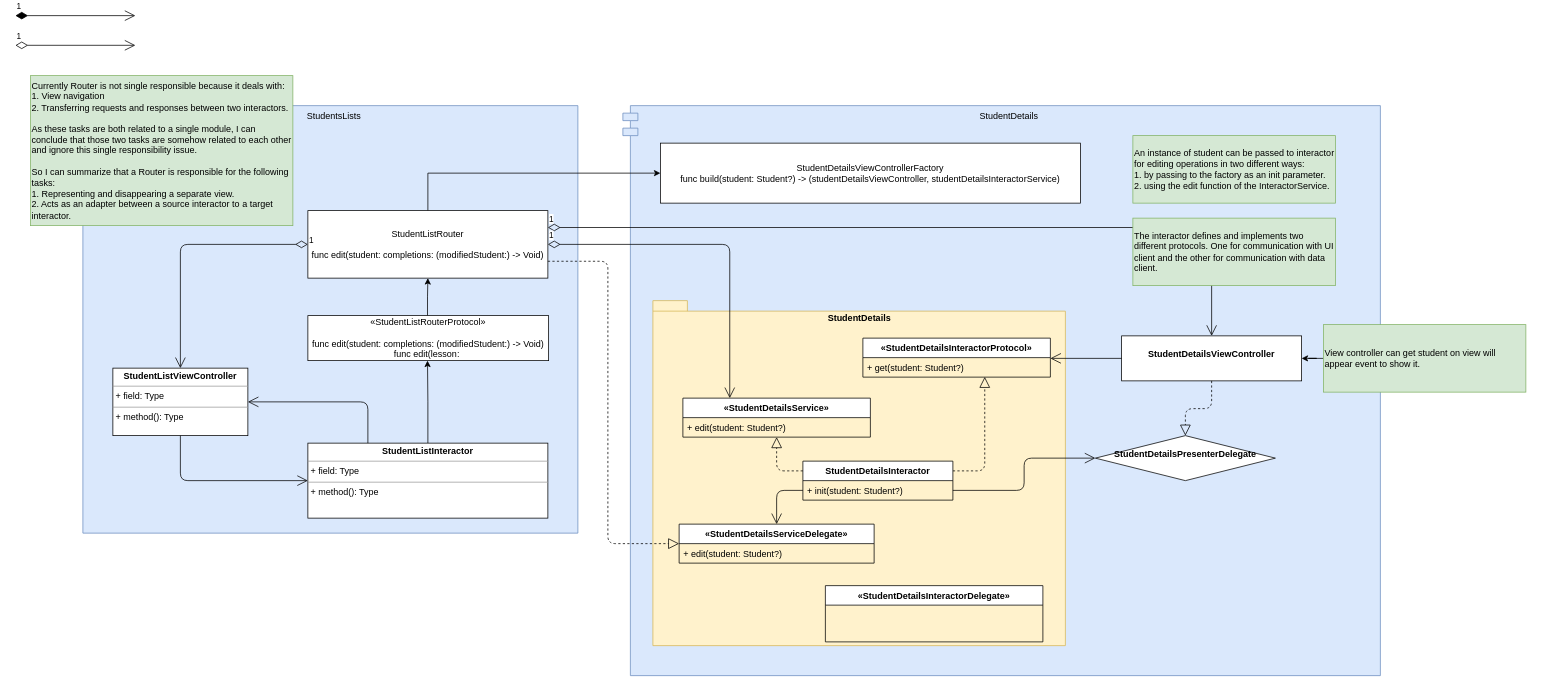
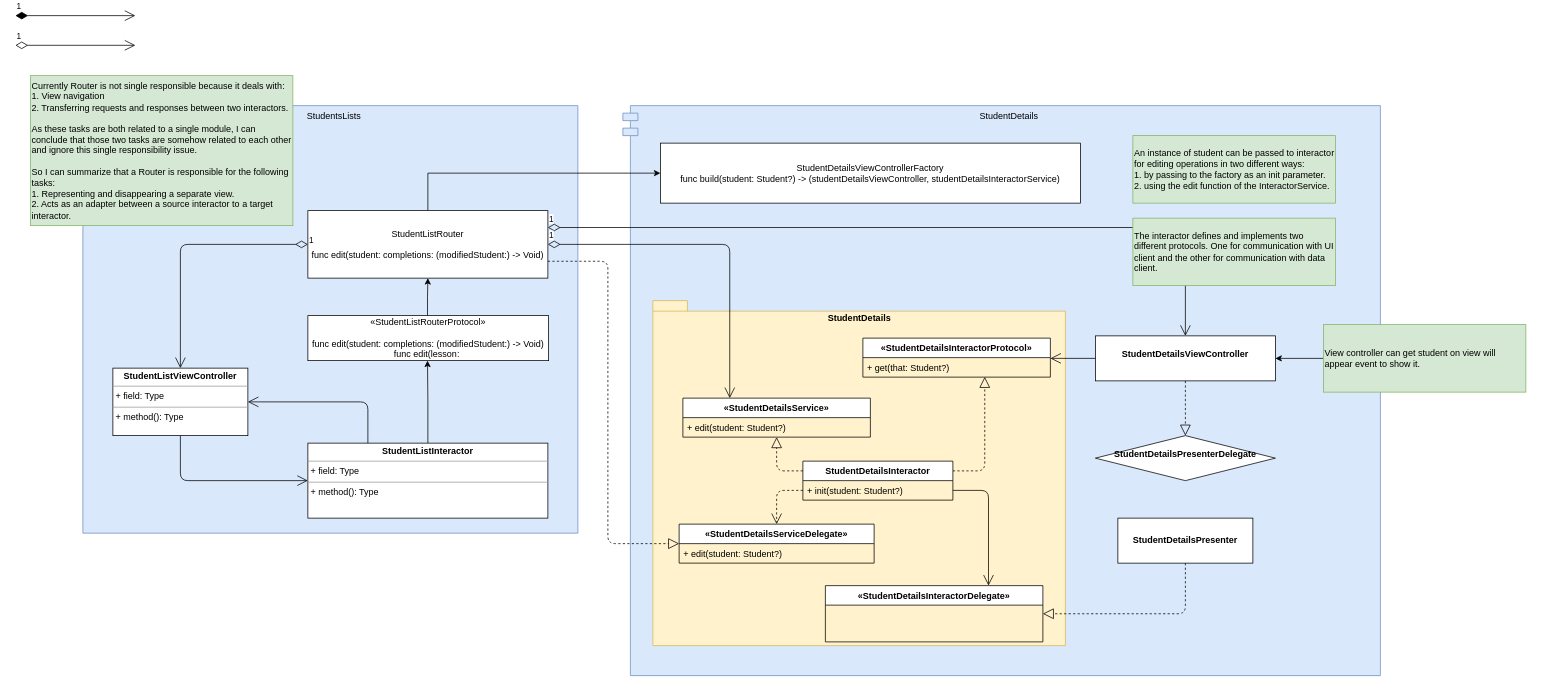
- <mxCell id="17" value="&lt;p style=&quot;margin: 0px ; margin-top: 4px ; text-align: center&quot;&gt;&lt;br&gt;&lt;b&gt;StudentDetailsViewController&lt;/b&gt;&lt;/p&gt;" style="verticalAlign=top;align=left;overflow=fill;fontSize=12;fontFamily=Helvetica;html=1;" parent="1" vertex="1"><mxGeometry x="1495" y="447" width="240" height="60" as="geometry" /></mxCell>
+ <mxCell id="17" value="&lt;p style=&quot;margin: 0px ; margin-top: 4px ; text-align: center&quot;&gt;&lt;br&gt;&lt;b&gt;StudentDetailsViewController&lt;/b&gt;&lt;/p&gt;" style="verticalAlign=top;align=left;overflow=fill;fontSize=12;fontFamily=Helvetica;html=1;" parent="1" vertex="1"><mxGeometry x="1460" y="447" width="240" height="60" as="geometry" /></mxCell>
- <mxCell id="32" value="+ get(student: Student?)" style="text;strokeColor=none;fillColor=none;align=left;verticalAlign=top;spacingLeft=4;spacingRight=4;overflow=hidden;rotatable=0;points=[[0,0.5],[1,0.5]];portConstraint=eastwest;" parent="31" vertex="1"><mxGeometry y="26" width="250" height="26" as="geometry" /></mxCell>
+ <mxCell id="32" value="+ get(that: Student?)" style="text;strokeColor=none;fillColor=none;align=left;verticalAlign=top;spacingLeft=4;spacingRight=4;overflow=hidden;rotatable=0;points=[[0,0.5],[1,0.5]];portConstraint=eastwest;" parent="31" vertex="1"><mxGeometry y="26" width="250" height="26" as="geometry" /></mxCell>
- <mxCell id="20" value="" style="endArrow=open;endFill=1;endSize=12;html=1;edgeStyle=orthogonalEdgeStyle;exitX=1;exitY=0.5;exitDx=0;exitDy=0;" parent="1" source="30" target="23" edge="1"><mxGeometry width="160" relative="1" as="geometry"><mxPoint x="1045" y="680" as="sourcePoint" /><mxPoint x="1045" y="760" as="targetPoint" /></mxGeometry></mxCell>
+ <mxCell id="20" value="" style="endArrow=open;endFill=1;endSize=12;html=1;edgeStyle=orthogonalEdgeStyle;exitX=1;exitY=0.5;exitDx=0;exitDy=0;entryX=0.75;entryY=0;entryDx=0;entryDy=0;" parent="1" source="30" target="33" edge="1"><mxGeometry width="160" relative="1" as="geometry"><mxPoint x="1045" y="680" as="sourcePoint" /><mxPoint x="1045" y="760" as="targetPoint" /></mxGeometry></mxCell>
- <mxCell id="40" value="" style="endArrow=open;endFill=1;endSize=12;html=1;entryX=0.5;entryY=0;entryDx=0;entryDy=0;edgeStyle=orthogonalEdgeStyle;" parent="1" source="30" target="38" edge="1"><mxGeometry width="160" relative="1" as="geometry"><mxPoint x="1110" y="690" as="sourcePoint" /><mxPoint x="1270" y="690" as="targetPoint" /></mxGeometry></mxCell>
+ <mxCell id="40" value="" style="endArrow=open;endFill=1;endSize=12;html=1;entryX=0.5;entryY=0;entryDx=0;entryDy=0;edgeStyle=orthogonalEdgeStyle;dashed=1;" parent="1" source="30" target="38" edge="1"><mxGeometry width="160" relative="1" as="geometry"><mxPoint x="1110" y="690" as="sourcePoint" /><mxPoint x="1270" y="690" as="targetPoint" /></mxGeometry></mxCell>
+ <mxCell id="21" value="&lt;p style=&quot;margin: 0px ; margin-top: 4px ; text-align: center&quot;&gt;&lt;b&gt;&lt;br&gt;&lt;/b&gt;&lt;/p&gt;&lt;p style=&quot;margin: 0px ; margin-top: 4px ; text-align: center&quot;&gt;&lt;b&gt;StudentDetailsPresenter&lt;/b&gt;&lt;/p&gt;" style="verticalAlign=top;align=left;overflow=fill;fontSize=12;fontFamily=Helvetica;html=1;" parent="1" vertex="1"><mxGeometry x="1490" y="690" width="180" height="60" as="geometry" /></mxCell>
+ <mxCell id="22" value="" style="endArrow=block;dashed=1;endFill=0;endSize=12;html=1;entryX=1;entryY=0.5;entryDx=0;entryDy=0;edgeStyle=orthogonalEdgeStyle;exitX=0.5;exitY=1;exitDx=0;exitDy=0;" parent="1" source="21" target="33" edge="1"><mxGeometry width="160" relative="1" as="geometry"><mxPoint x="1340" y="670" as="sourcePoint" /><mxPoint x="1125" y="799" as="targetPoint" /></mxGeometry></mxCell>
